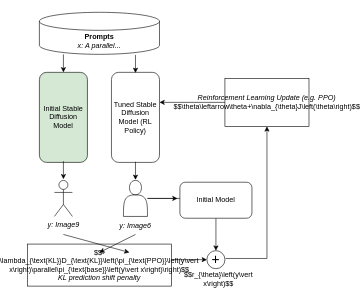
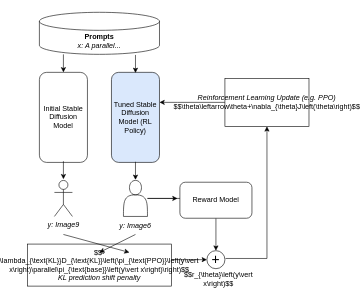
- <mxCell id="3" value="Initial Stable Diffusion Model" style="rounded=1;whiteSpace=wrap;html=1;fillColor=#d5e8d4;" parent="1" vertex="1"><mxGeometry x="40" y="120" width="80" height="150" as="geometry" /></mxCell>
+ <mxCell id="3" value="Initial Stable Diffusion Model" style="rounded=1;whiteSpace=wrap;html=1;" parent="1" vertex="1"><mxGeometry x="40" y="120" width="80" height="150" as="geometry" /></mxCell>
- <mxCell id="6" value="Tuned Stable Diffusion Model (RL Policy)" style="rounded=1;whiteSpace=wrap;html=1;" parent="1" vertex="1"><mxGeometry x="160" y="120" width="80" height="150" as="geometry" /></mxCell>
+ <mxCell id="6" value="Tuned Stable Diffusion Model (RL Policy)" style="rounded=1;whiteSpace=wrap;html=1;fillColor=#dae8fc;" parent="1" vertex="1"><mxGeometry x="160" y="120" width="80" height="150" as="geometry" /></mxCell>
- <mxCell id="17" value="Initial Model" style="rounded=1;whiteSpace=wrap;html=1;" parent="1" vertex="1"><mxGeometry x="274" y="303" width="120" height="60" as="geometry" /></mxCell>
+ <mxCell id="17" value="Reward Model" style="rounded=1;whiteSpace=wrap;html=1;" parent="1" vertex="1"><mxGeometry x="274" y="303" width="120" height="60" as="geometry" /></mxCell>
